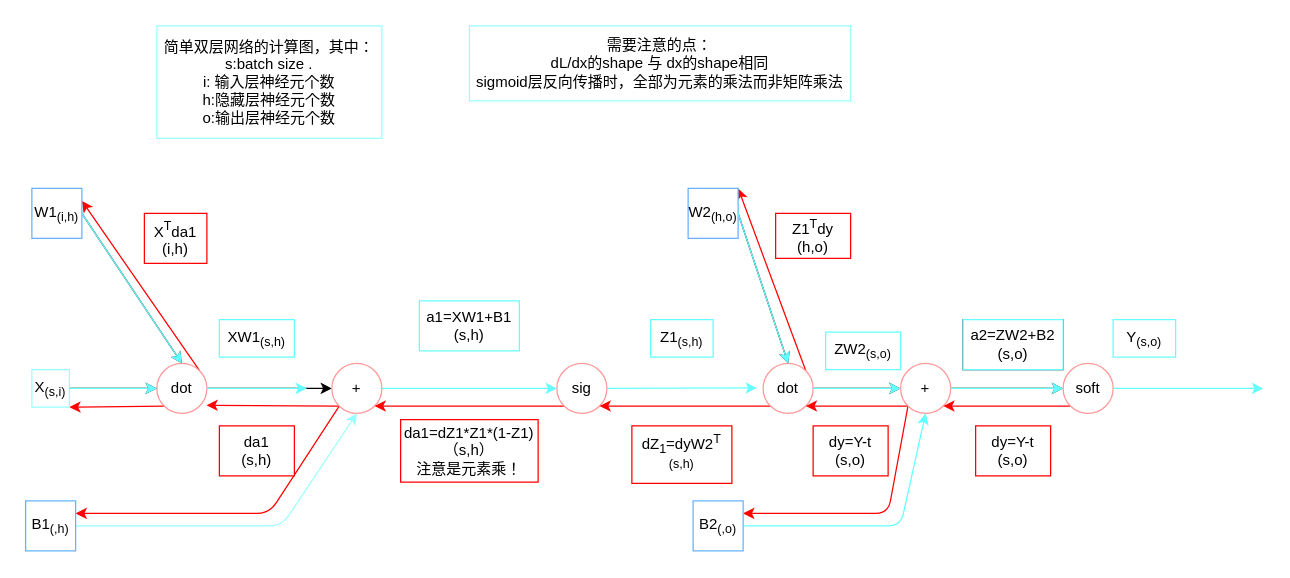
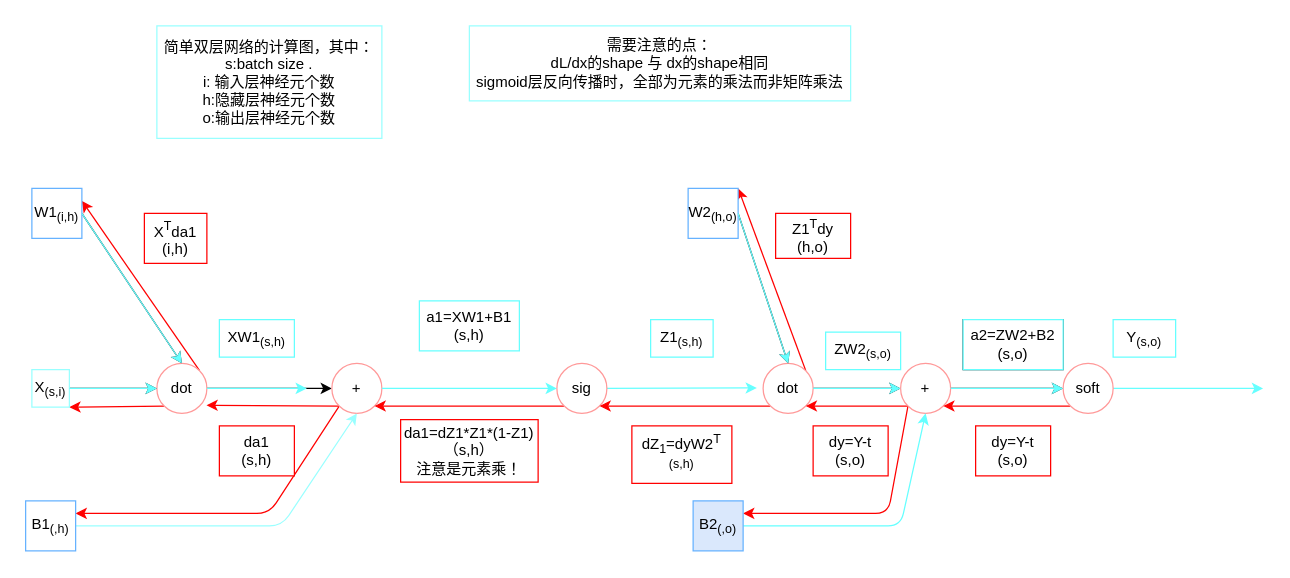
- <mxCell id="36" value="B2&lt;sub&gt;(,o)&lt;/sub&gt;" style="whiteSpace=wrap;html=1;aspect=fixed;strokeColor=#66B2FF;" vertex="1" parent="1"><mxGeometry x="554" y="400" width="40" height="40" as="geometry" /></mxCell>
+ <mxCell id="36" value="B2&lt;sub&gt;(,o)&lt;/sub&gt;" style="whiteSpace=wrap;html=1;aspect=fixed;strokeColor=#66B2FF;fillColor=#dae8fc;" vertex="1" parent="1"><mxGeometry x="554" y="400" width="40" height="40" as="geometry" /></mxCell>
